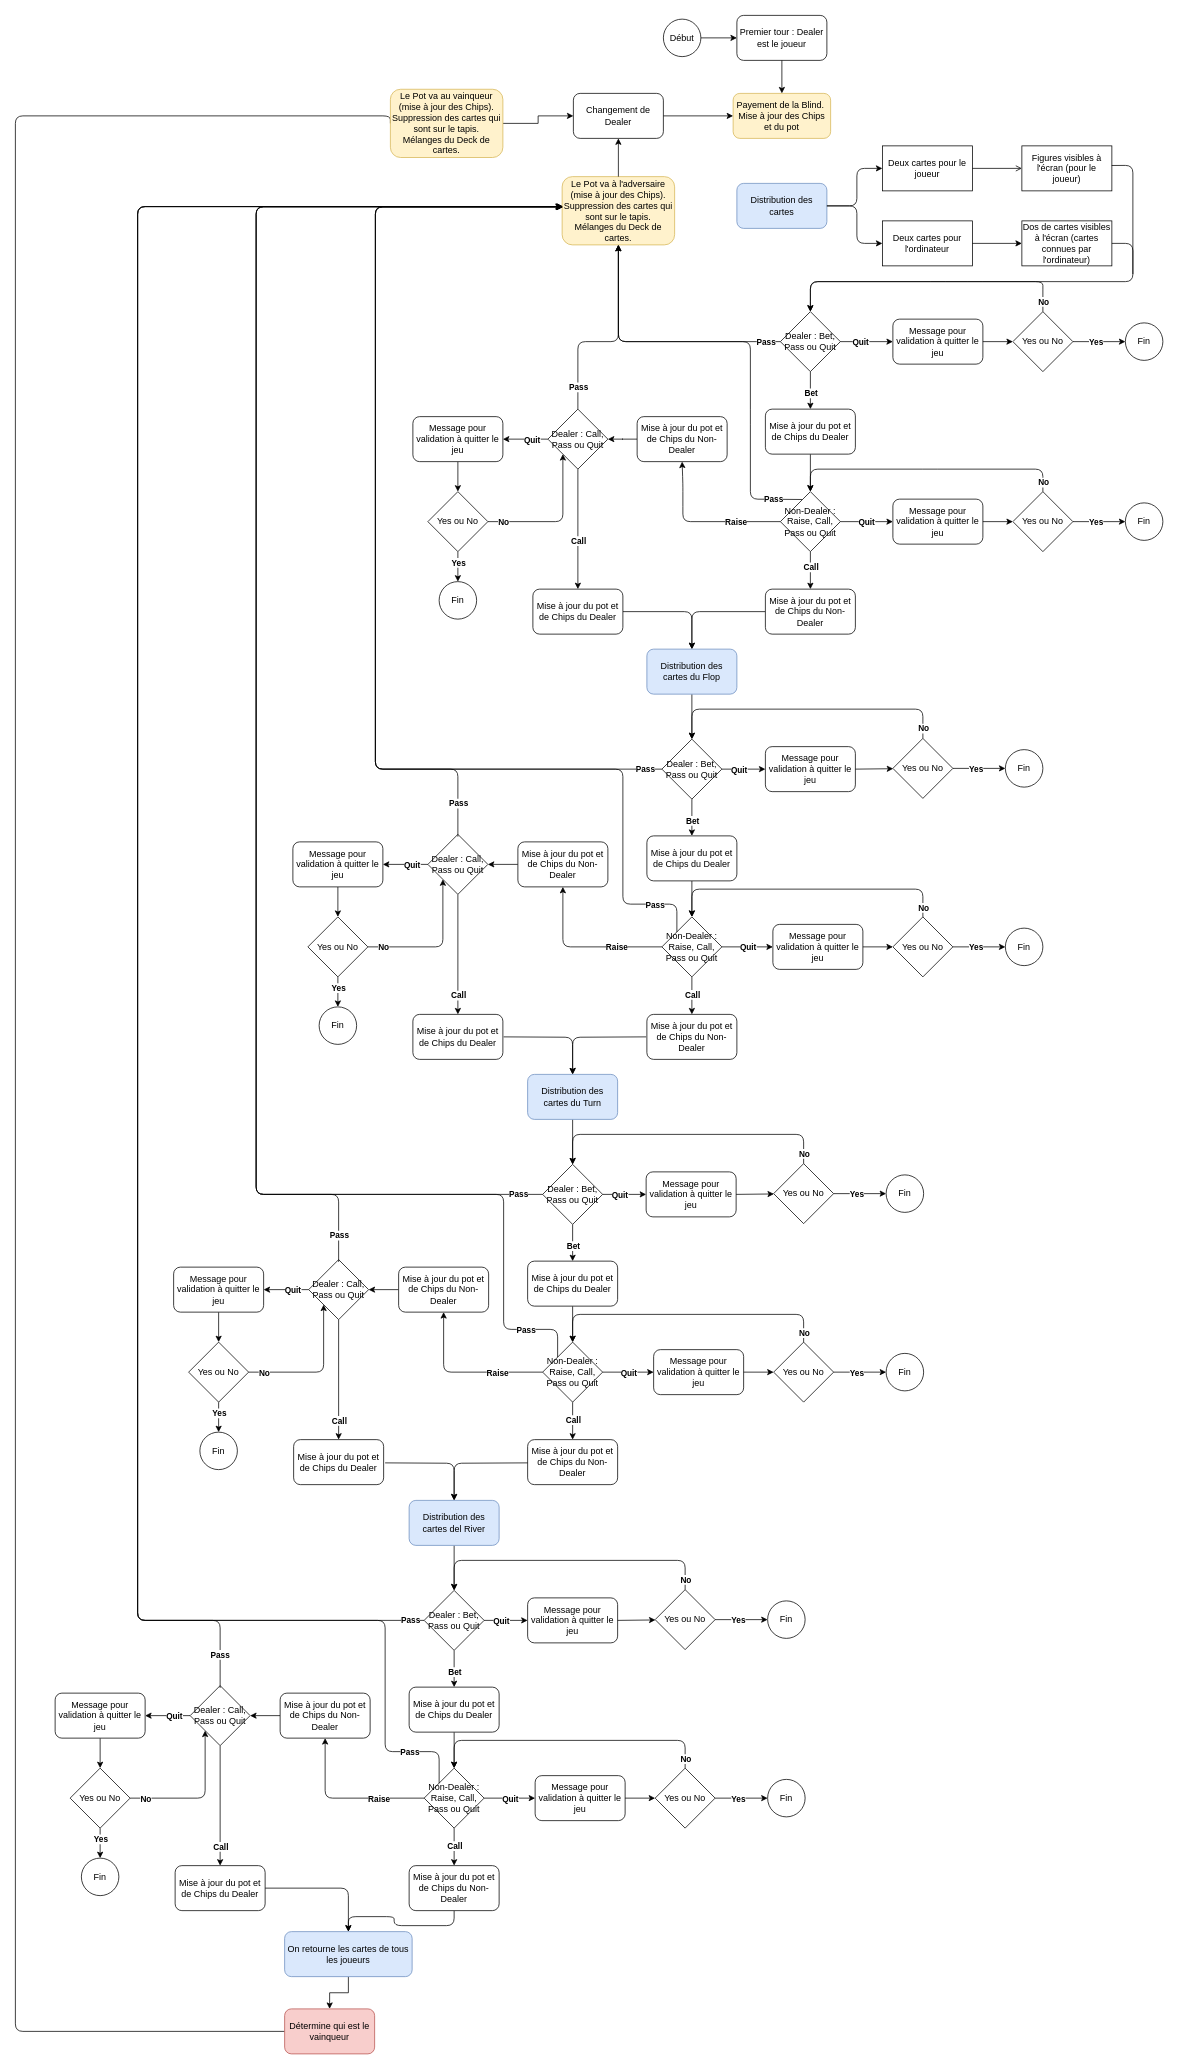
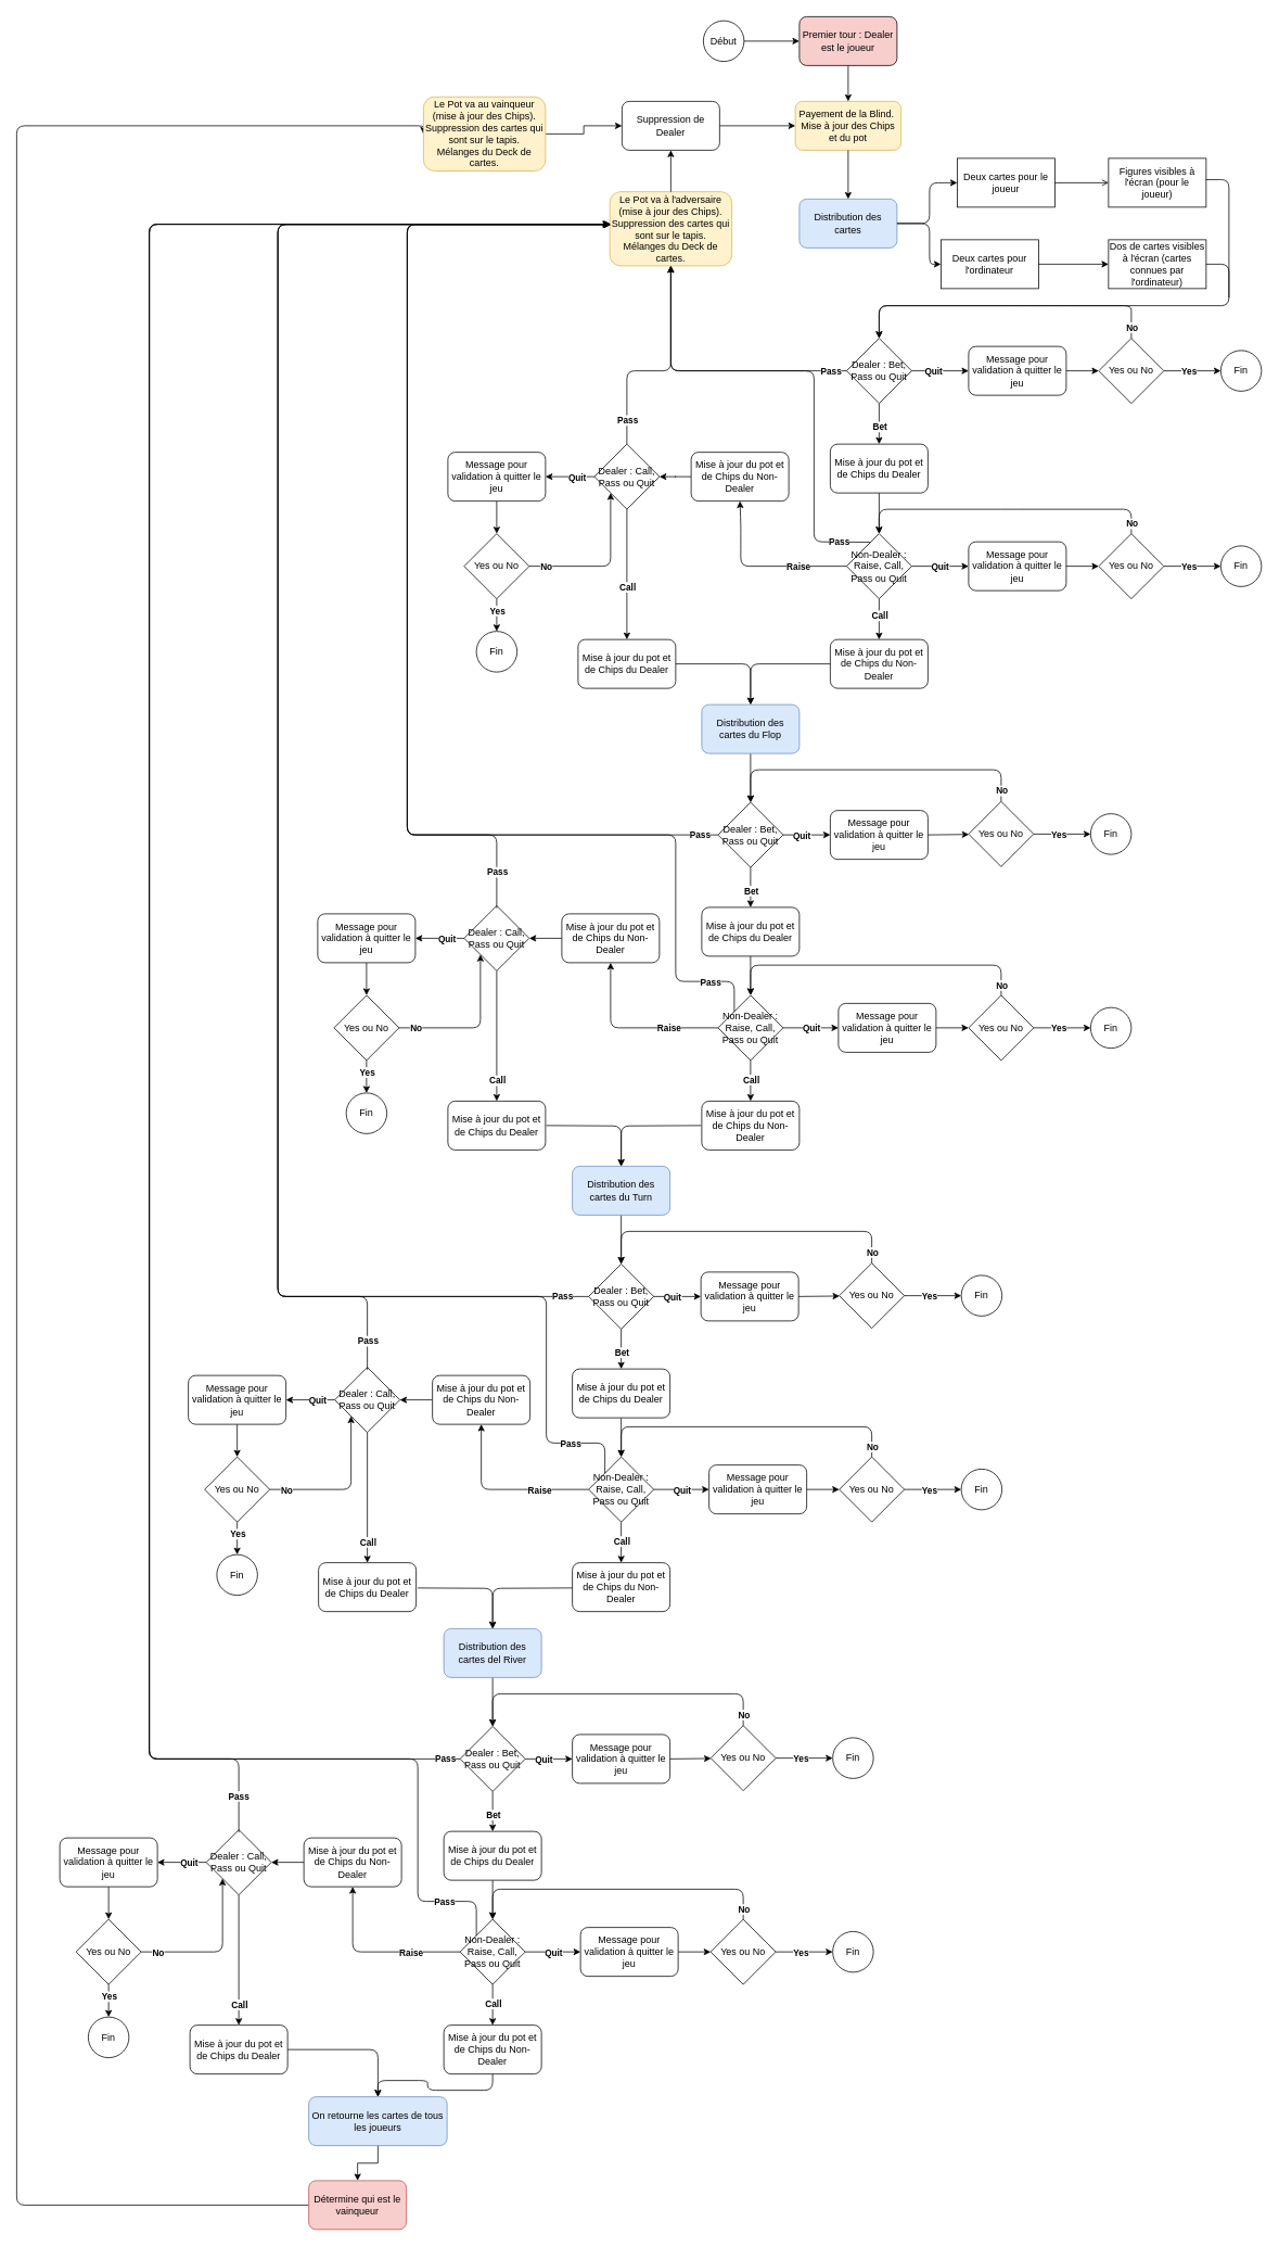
- <mxCell id="2" value="Début" style="ellipse;whiteSpace=wrap;html=1;aspect=fixed;" vertex="1" parent="1"><mxGeometry x="884" y="25" width="50" height="50" as="geometry" /></mxCell>
+ <mxCell id="2" value="Début" style="ellipse;whiteSpace=wrap;html=1;aspect=fixed;" vertex="1" parent="1"><mxGeometry x="864" y="25" width="50" height="50" as="geometry" /></mxCell>
- <mxCell id="3" value="Premier tour : Dealer est le joueur" style="rounded=1;whiteSpace=wrap;html=1;" vertex="1" parent="1"><mxGeometry x="982" y="20" width="120" height="60" as="geometry" /></mxCell>
+ <mxCell id="3" value="Premier tour : Dealer est le joueur" style="rounded=1;whiteSpace=wrap;html=1;fillColor=#f8cecc;" vertex="1" parent="1"><mxGeometry x="982" y="20" width="120" height="60" as="geometry" /></mxCell>
- <mxCell id="33" value="Changement de Dealer" style="rounded=1;whiteSpace=wrap;html=1;" vertex="1" parent="1"><mxGeometry x="764" y="124" width="120" height="60" as="geometry" /></mxCell>
+ <mxCell id="33" value="Suppression de Dealer" style="rounded=1;whiteSpace=wrap;html=1;" vertex="1" parent="1"><mxGeometry x="764" y="124" width="120" height="60" as="geometry" /></mxCell>
- <mxCell id="251" style="edgeStyle=orthogonalEdgeStyle;rounded=1;orthogonalLoop=1;jettySize=auto;html=1;entryX=0;entryY=0.5;entryDx=0;entryDy=0;curved=0;endArrow=none;" edge="1" parent="1" source="252" target="254"><mxGeometry relative="1" as="geometry"><Array as="points"><mxPoint x="20" y="2708" /><mxPoint x="20" y="154" /></Array></mxGeometry></mxCell>
+ <mxCell id="251" style="edgeStyle=orthogonalEdgeStyle;rounded=1;orthogonalLoop=1;jettySize=auto;html=1;entryX=0;entryY=0.5;entryDx=0;entryDy=0;curved=0;" edge="1" parent="1" source="252" target="254"><mxGeometry relative="1" as="geometry"><Array as="points"><mxPoint x="20" y="2708" /><mxPoint x="20" y="154" /></Array></mxGeometry></mxCell>
+ <mxCell id="12" value="" style="endArrow=classic;html=1;rounded=0;exitX=0.5;exitY=1;exitDx=0;exitDy=0;" edge="1" parent="1" source="4" target="5"><mxGeometry width="50" height="50" relative="1" as="geometry"><mxPoint x="1162" y="484" as="sourcePoint" /><mxPoint x="1162" y="549" as="targetPoint" /></mxGeometry></mxCell>
- <mxCell id="7" value="Deux cartes pour l'ordinateur" style="rounded=0;whiteSpace=wrap;html=1;" vertex="1" parent="1"><mxGeometry x="1176" y="294" width="120" height="60" as="geometry" /></mxCell>
+ <mxCell id="7" value="Deux cartes pour l'ordinateur" style="rounded=0;whiteSpace=wrap;html=1;" vertex="1" parent="1"><mxGeometry x="1156" y="294" width="120" height="60" as="geometry" /></mxCell>
